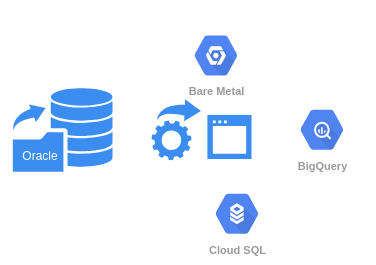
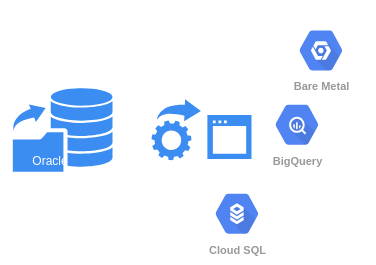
- <mxCell id="4" value="Bare Metal" style="html=1;fillColor=#5184F3;strokeColor=none;verticalAlign=top;labelPosition=center;verticalLabelPosition=bottom;align=center;spacingTop=-6;fontSize=11;fontStyle=1;fontColor=#999999;shape=mxgraph.gcp2.hexIcon;prIcon=placeholder" vertex="1" parent="1"><mxGeometry x="183" y="25.75" width="65" height="58.5" as="geometry" /></mxCell>
+ <mxCell id="4" value="Bare Metal" style="html=1;fillColor=#5184F3;strokeColor=none;verticalAlign=top;labelPosition=center;verticalLabelPosition=bottom;align=center;spacingTop=-6;fontSize=11;fontStyle=1;fontColor=#999999;shape=mxgraph.gcp2.hexIcon;prIcon=placeholder" vertex="1" parent="1"><mxGeometry x="288" y="20.75" width="65" height="58.5" as="geometry" /></mxCell>
- <mxCell id="3" value="BigQuery" style="html=1;fillColor=#5184F3;strokeColor=none;verticalAlign=top;labelPosition=center;verticalLabelPosition=bottom;align=center;spacingTop=-6;fontSize=11;fontStyle=1;fontColor=#999999;shape=mxgraph.gcp2.hexIcon;prIcon=bigquery" vertex="1" parent="1"><mxGeometry x="289" y="100" width="65" height="58.5" as="geometry" /></mxCell>
+ <mxCell id="3" value="BigQuery" style="html=1;fillColor=#5184F3;strokeColor=none;verticalAlign=top;labelPosition=center;verticalLabelPosition=bottom;align=center;spacingTop=-6;fontSize=11;fontStyle=1;fontColor=#999999;shape=mxgraph.gcp2.hexIcon;prIcon=bigquery" vertex="1" parent="1"><mxGeometry x="264" y="95" width="65" height="58.5" as="geometry" /></mxCell>
- <mxCell id="7" value="Oracle" style="text;html=1;strokeColor=none;fillColor=none;align=center;verticalAlign=middle;whiteSpace=wrap;rounded=0;fontColor=#FFFFFF;" vertex="1" parent="1"><mxGeometry x="20" y="146" width="40" height="20" as="geometry" /></mxCell>
+ <mxCell id="7" value="Oracle" style="text;html=1;strokeColor=none;fillColor=none;align=center;verticalAlign=middle;whiteSpace=wrap;rounded=0;fontColor=#FFFFFF;" vertex="1" parent="1"><mxGeometry x="30" y="151" width="40" height="20" as="geometry" /></mxCell>
